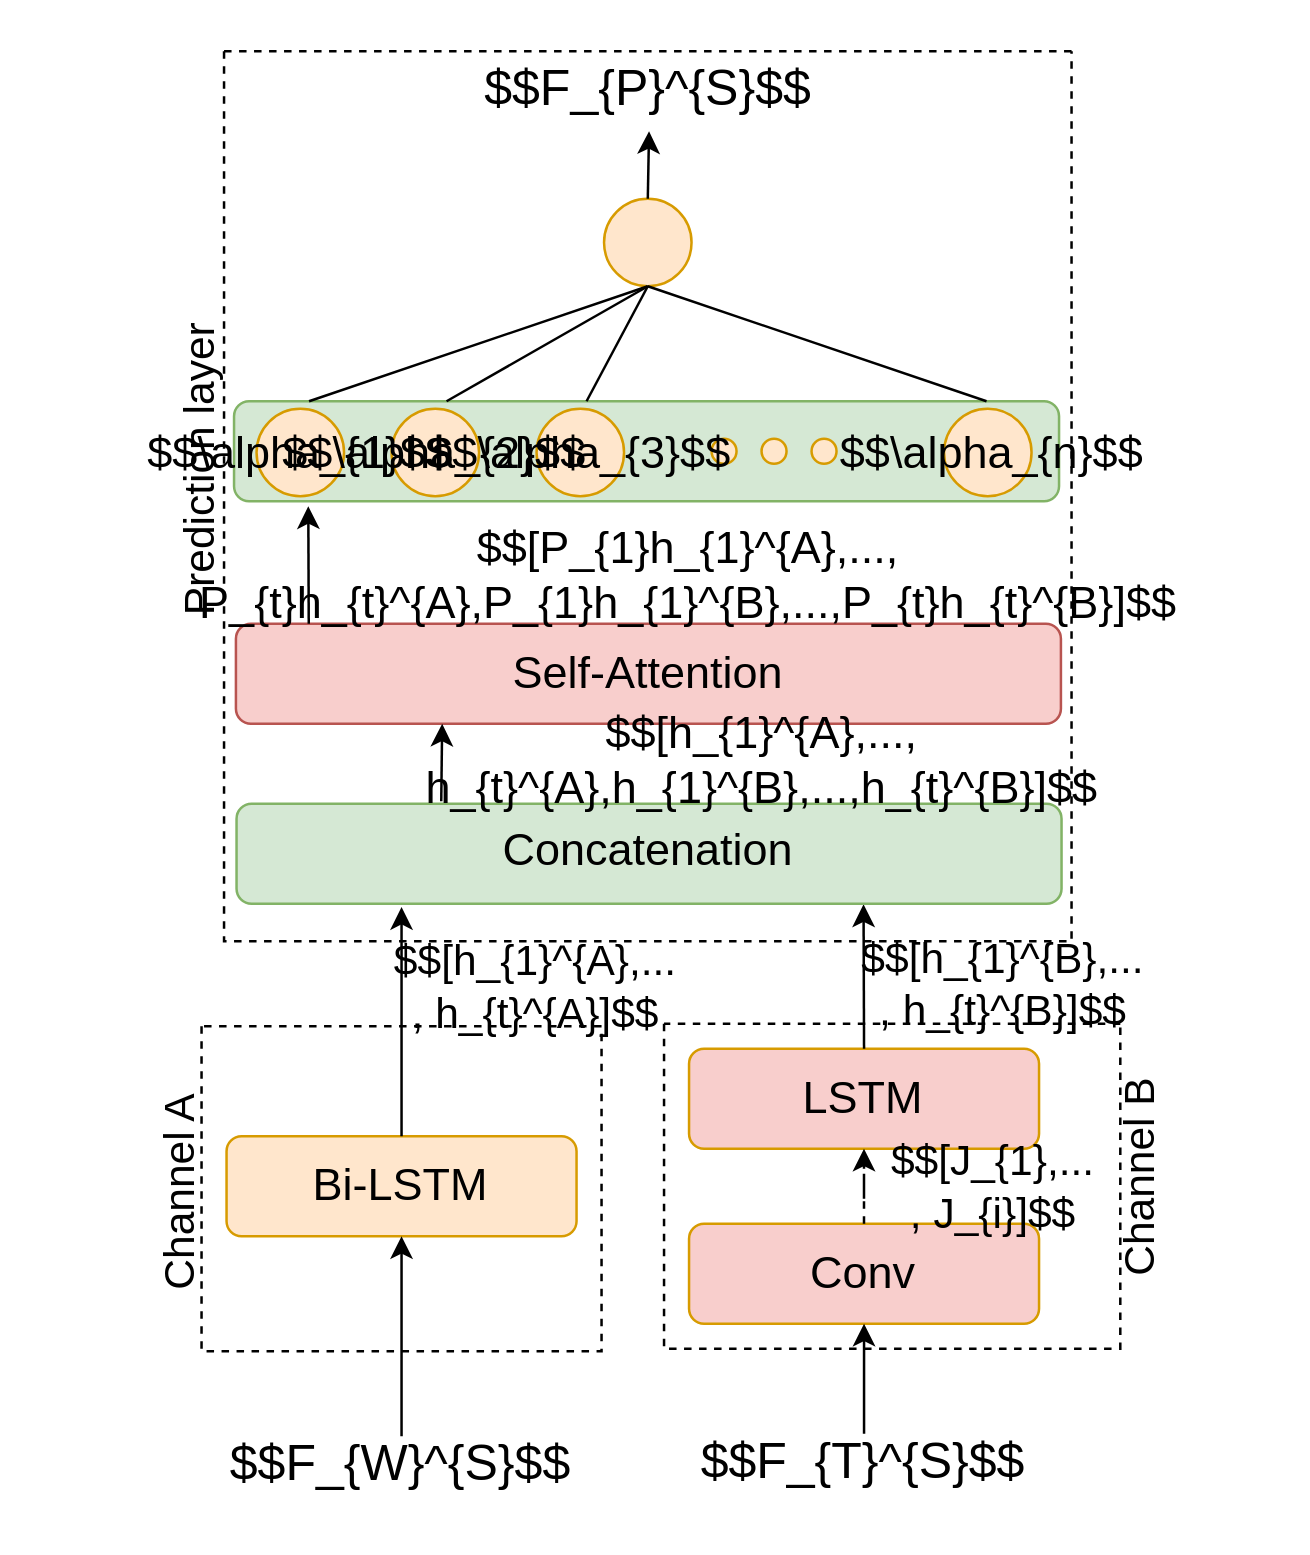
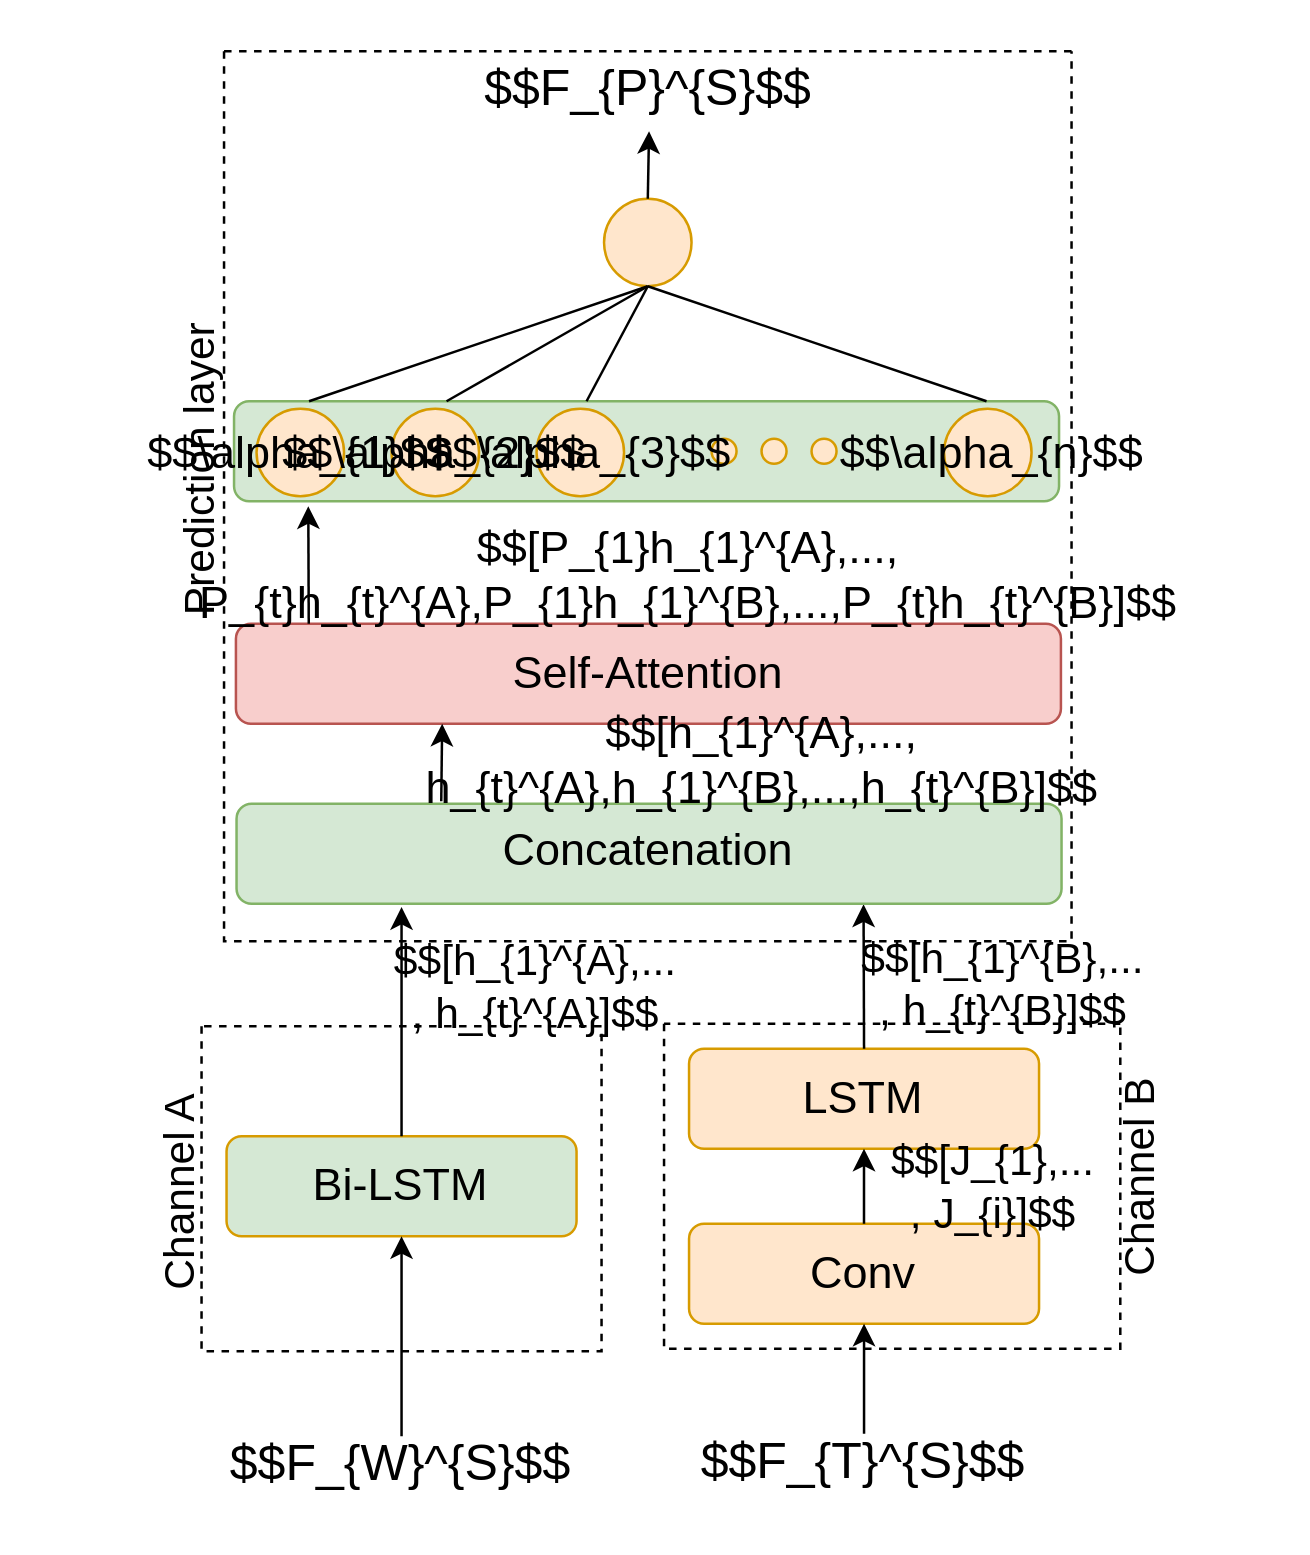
- <mxCell id="5" value="&lt;font style=&quot;font-size: 18px;&quot; face=&quot;Helvetica&quot;&gt;LSTM&lt;/font&gt;" style="rounded=1;whiteSpace=wrap;html=1;fillColor=#f8cecc;strokeColor=#d79b00;rotation=0;fontSize=18;" vertex="1" parent="3"><mxGeometry width="140" height="40" as="geometry" /></mxCell>
+ <mxCell id="5" value="&lt;font style=&quot;font-size: 18px;&quot; face=&quot;Helvetica&quot;&gt;LSTM&lt;/font&gt;" style="rounded=1;whiteSpace=wrap;html=1;fillColor=#ffe6cc;strokeColor=#d79b00;rotation=0;fontSize=18;" vertex="1" parent="3"><mxGeometry width="140" height="40" as="geometry" /></mxCell>
- <mxCell id="14" value="Bi-LSTM" style="rounded=1;whiteSpace=wrap;html=1;fillColor=#ffe6cc;strokeColor=#d79b00;rotation=0;fontSize=18;" vertex="1" parent="12"><mxGeometry y="34" width="140" height="40" as="geometry" /></mxCell>
+ <mxCell id="14" value="Bi-LSTM" style="rounded=1;whiteSpace=wrap;html=1;fillColor=#d5e8d4;strokeColor=#d79b00;rotation=0;fontSize=18;" vertex="1" parent="12"><mxGeometry y="34" width="140" height="40" as="geometry" /></mxCell>
- <mxCell id="7" value="" style="edgeStyle=orthogonalEdgeStyle;rounded=0;orthogonalLoop=1;jettySize=auto;html=1;fontSize=18;dashed=1;" edge="1" parent="3" source="6" target="5"><mxGeometry relative="1" as="geometry" /></mxCell>
+ <mxCell id="7" value="" style="edgeStyle=orthogonalEdgeStyle;rounded=0;orthogonalLoop=1;jettySize=auto;html=1;fontSize=18;" edge="1" parent="3" source="6" target="5"><mxGeometry relative="1" as="geometry" /></mxCell>
- <mxCell id="6" value="Conv" style="rounded=1;whiteSpace=wrap;html=1;fillColor=#f8cecc;strokeColor=#d79b00;rotation=0;fontSize=18;" vertex="1" parent="3"><mxGeometry y="70" width="140" height="40" as="geometry" /></mxCell>
+ <mxCell id="6" value="Conv" style="rounded=1;whiteSpace=wrap;html=1;fillColor=#ffe6cc;strokeColor=#d79b00;rotation=0;fontSize=18;" vertex="1" parent="3"><mxGeometry y="70" width="140" height="40" as="geometry" /></mxCell>
